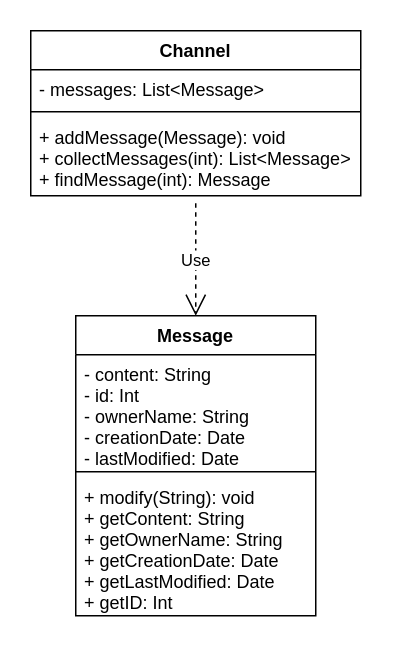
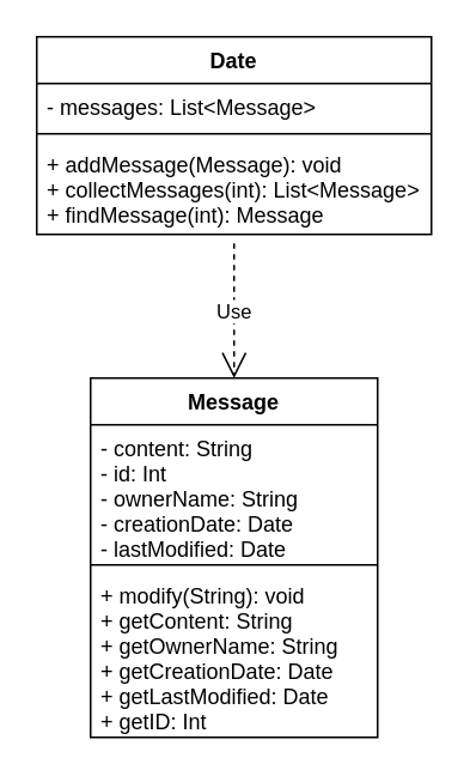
- <mxCell id="2" value="Channel" style="swimlane;fontStyle=1;align=center;verticalAlign=top;childLayout=stackLayout;horizontal=1;startSize=26;horizontalStack=0;resizeParent=1;resizeParentMax=0;resizeLast=0;collapsible=1;marginBottom=0;" parent="1" vertex="1"><mxGeometry x="20" y="20" width="220" height="110" as="geometry" /></mxCell>
+ <mxCell id="2" value="Date" style="swimlane;fontStyle=1;align=center;verticalAlign=top;childLayout=stackLayout;horizontal=1;startSize=26;horizontalStack=0;resizeParent=1;resizeParentMax=0;resizeLast=0;collapsible=1;marginBottom=0;" parent="1" vertex="1"><mxGeometry x="20" y="20" width="220" height="110" as="geometry" /></mxCell>
